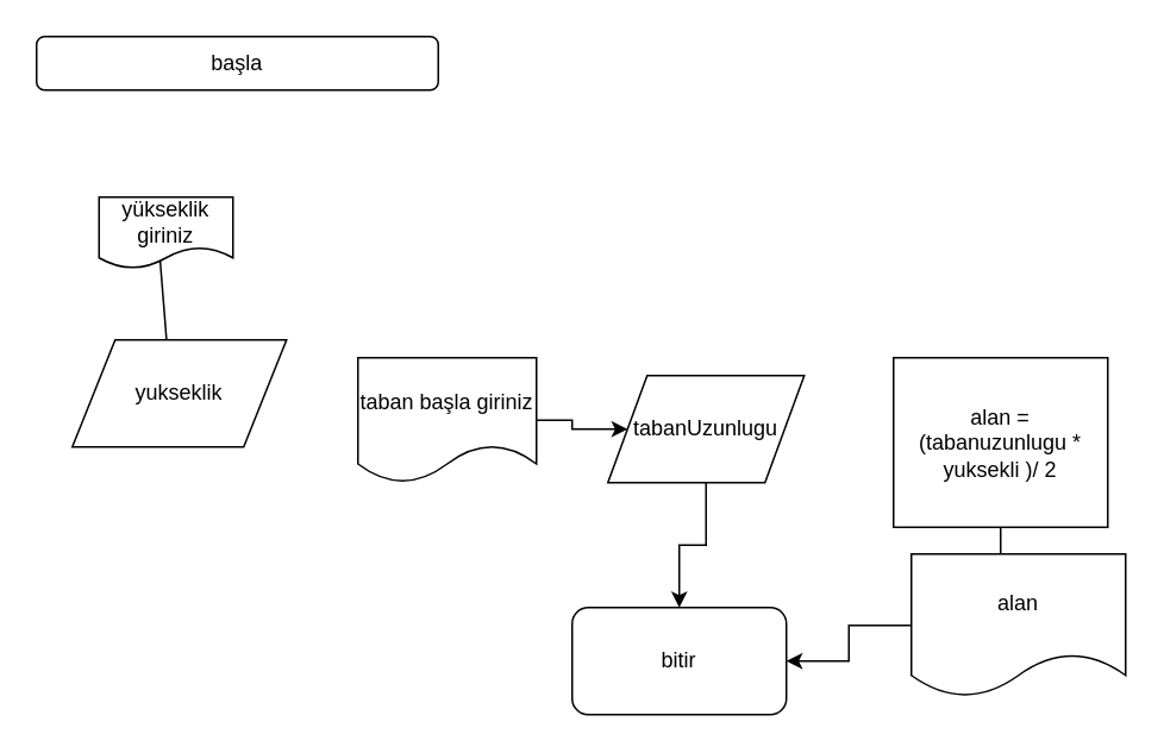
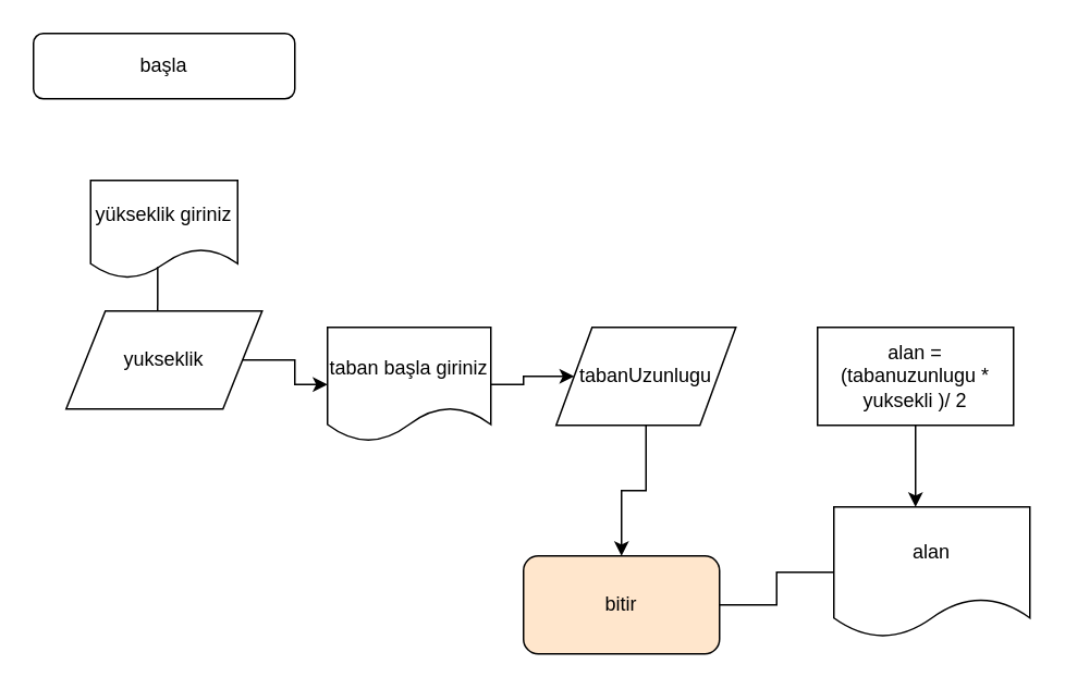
- <mxCell id="2" value="başla" style="rounded=1;whiteSpace=wrap;html=1;fontSize=12;glass=0;strokeWidth=1;shadow=0;" vertex="1" parent="1"><mxGeometry x="20" y="20" width="225" height="30" as="geometry" /></mxCell>
+ <mxCell id="2" value="başla" style="rounded=1;whiteSpace=wrap;html=1;fontSize=12;glass=0;strokeWidth=1;shadow=0;" vertex="1" parent="1"><mxGeometry x="20" y="20" width="160" height="40" as="geometry" /></mxCell>
- <mxCell id="3" value="yükseklik giriniz" style="shape=document;whiteSpace=wrap;html=1;boundedLbl=1;" vertex="1" parent="1"><mxGeometry x="55" y="110" width="75" height="40" as="geometry" /></mxCell>
+ <mxCell id="3" value="yükseklik giriniz" style="shape=document;whiteSpace=wrap;html=1;boundedLbl=1;" vertex="1" parent="1"><mxGeometry x="55" y="110" width="90" height="60" as="geometry" /></mxCell>
+ <mxCell id="6" style="edgeStyle=orthogonalEdgeStyle;rounded=0;orthogonalLoop=1;jettySize=auto;html=1;" edge="1" parent="1" source="7" target="9"><mxGeometry relative="1" as="geometry"><mxPoint x="210" y="220" as="targetPoint" /></mxGeometry></mxCell>
- <mxCell id="11" value="tabanUzunlugu" style="shape=parallelogram;perimeter=parallelogramPerimeter;whiteSpace=wrap;html=1;" vertex="1" parent="1"><mxGeometry x="340" y="210" width="110" height="60" as="geometry" /></mxCell>
+ <mxCell id="11" value="tabanUzunlugu" style="shape=parallelogram;perimeter=parallelogramPerimeter;whiteSpace=wrap;html=1;" vertex="1" parent="1"><mxGeometry x="340" y="200" width="110" height="60" as="geometry" /></mxCell>
- <mxCell id="13" value="alan = (tabanuzunlugu * yuksekli )/ 2" style="rounded=0;whiteSpace=wrap;html=1;" vertex="1" parent="1"><mxGeometry x="500" y="200" width="120" height="95" as="geometry" /></mxCell>
+ <mxCell id="13" value="alan = (tabanuzunlugu * yuksekli )/ 2" style="rounded=0;whiteSpace=wrap;html=1;" vertex="1" parent="1"><mxGeometry x="500" y="200" width="120" height="60" as="geometry" /></mxCell>
- <mxCell id="4" value="bitir&lt;br&gt;" style="rounded=1;whiteSpace=wrap;html=1;" vertex="1" parent="1"><mxGeometry x="320" y="340" width="120" height="60" as="geometry" /></mxCell>
+ <mxCell id="4" value="bitir&lt;br&gt;" style="rounded=1;whiteSpace=wrap;html=1;fillColor=#ffe6cc;" vertex="1" parent="1"><mxGeometry x="320" y="340" width="120" height="60" as="geometry" /></mxCell>
- <mxCell id="14" style="edgeStyle=orthogonalEdgeStyle;rounded=0;orthogonalLoop=1;jettySize=auto;html=1;" edge="1" parent="1" source="15" target="4"><mxGeometry relative="1" as="geometry" /></mxCell>
+ <mxCell id="14" style="edgeStyle=orthogonalEdgeStyle;rounded=0;orthogonalLoop=1;jettySize=auto;html=1;endArrow=none;" edge="1" parent="1" source="15" target="4"><mxGeometry relative="1" as="geometry" /></mxCell>
